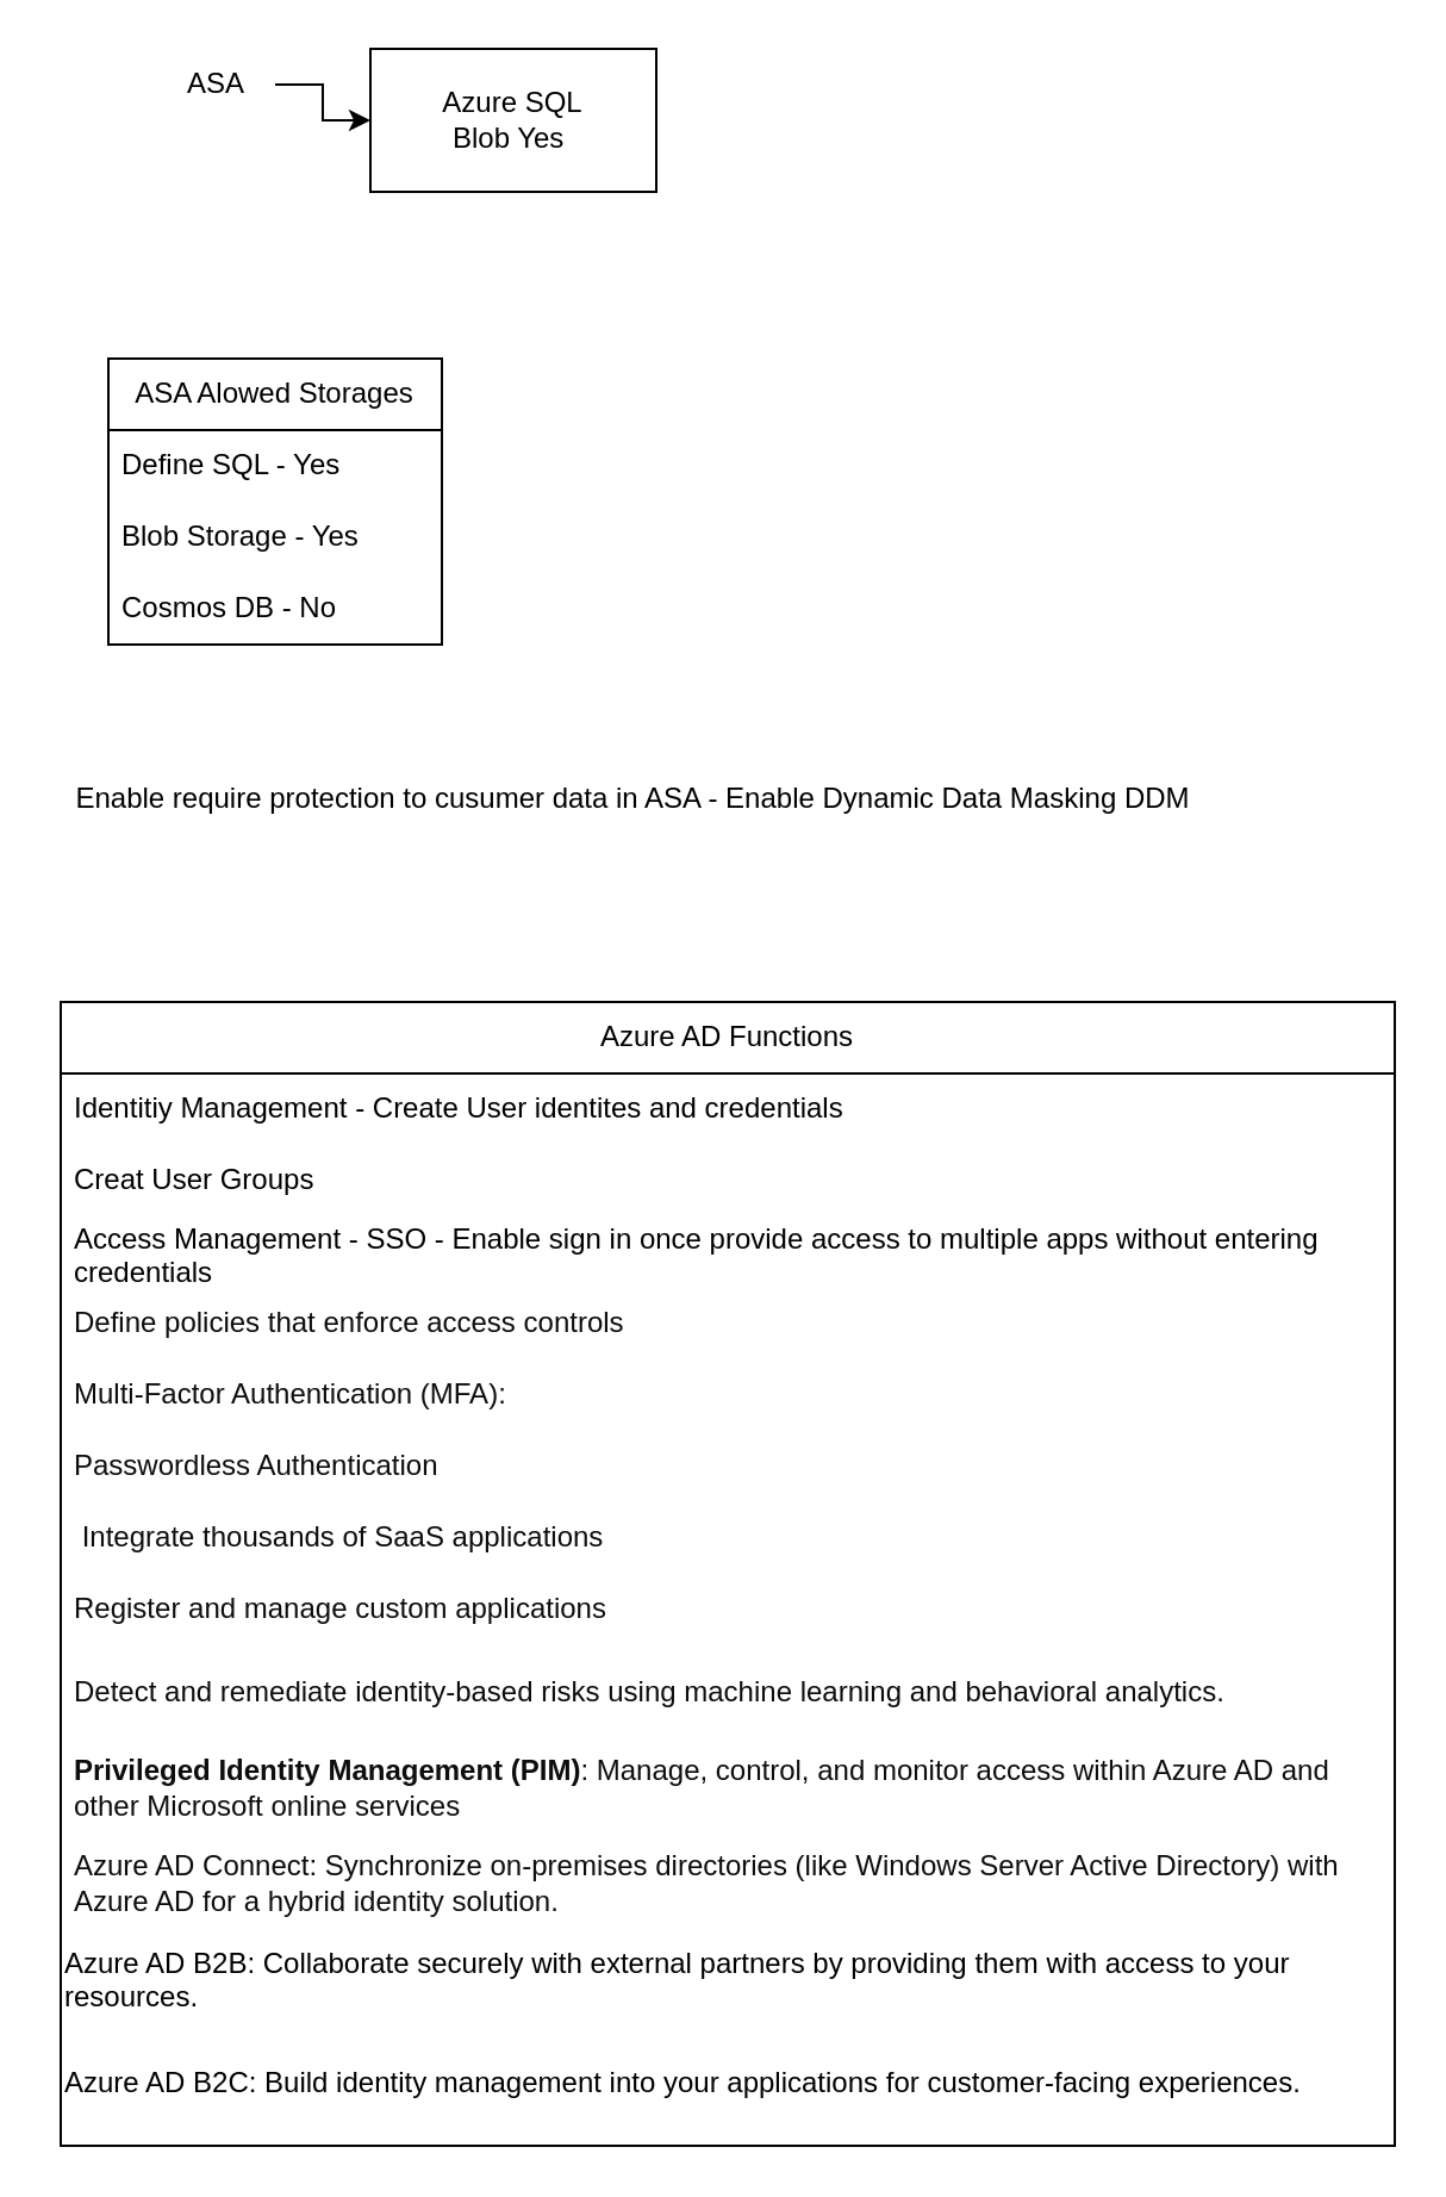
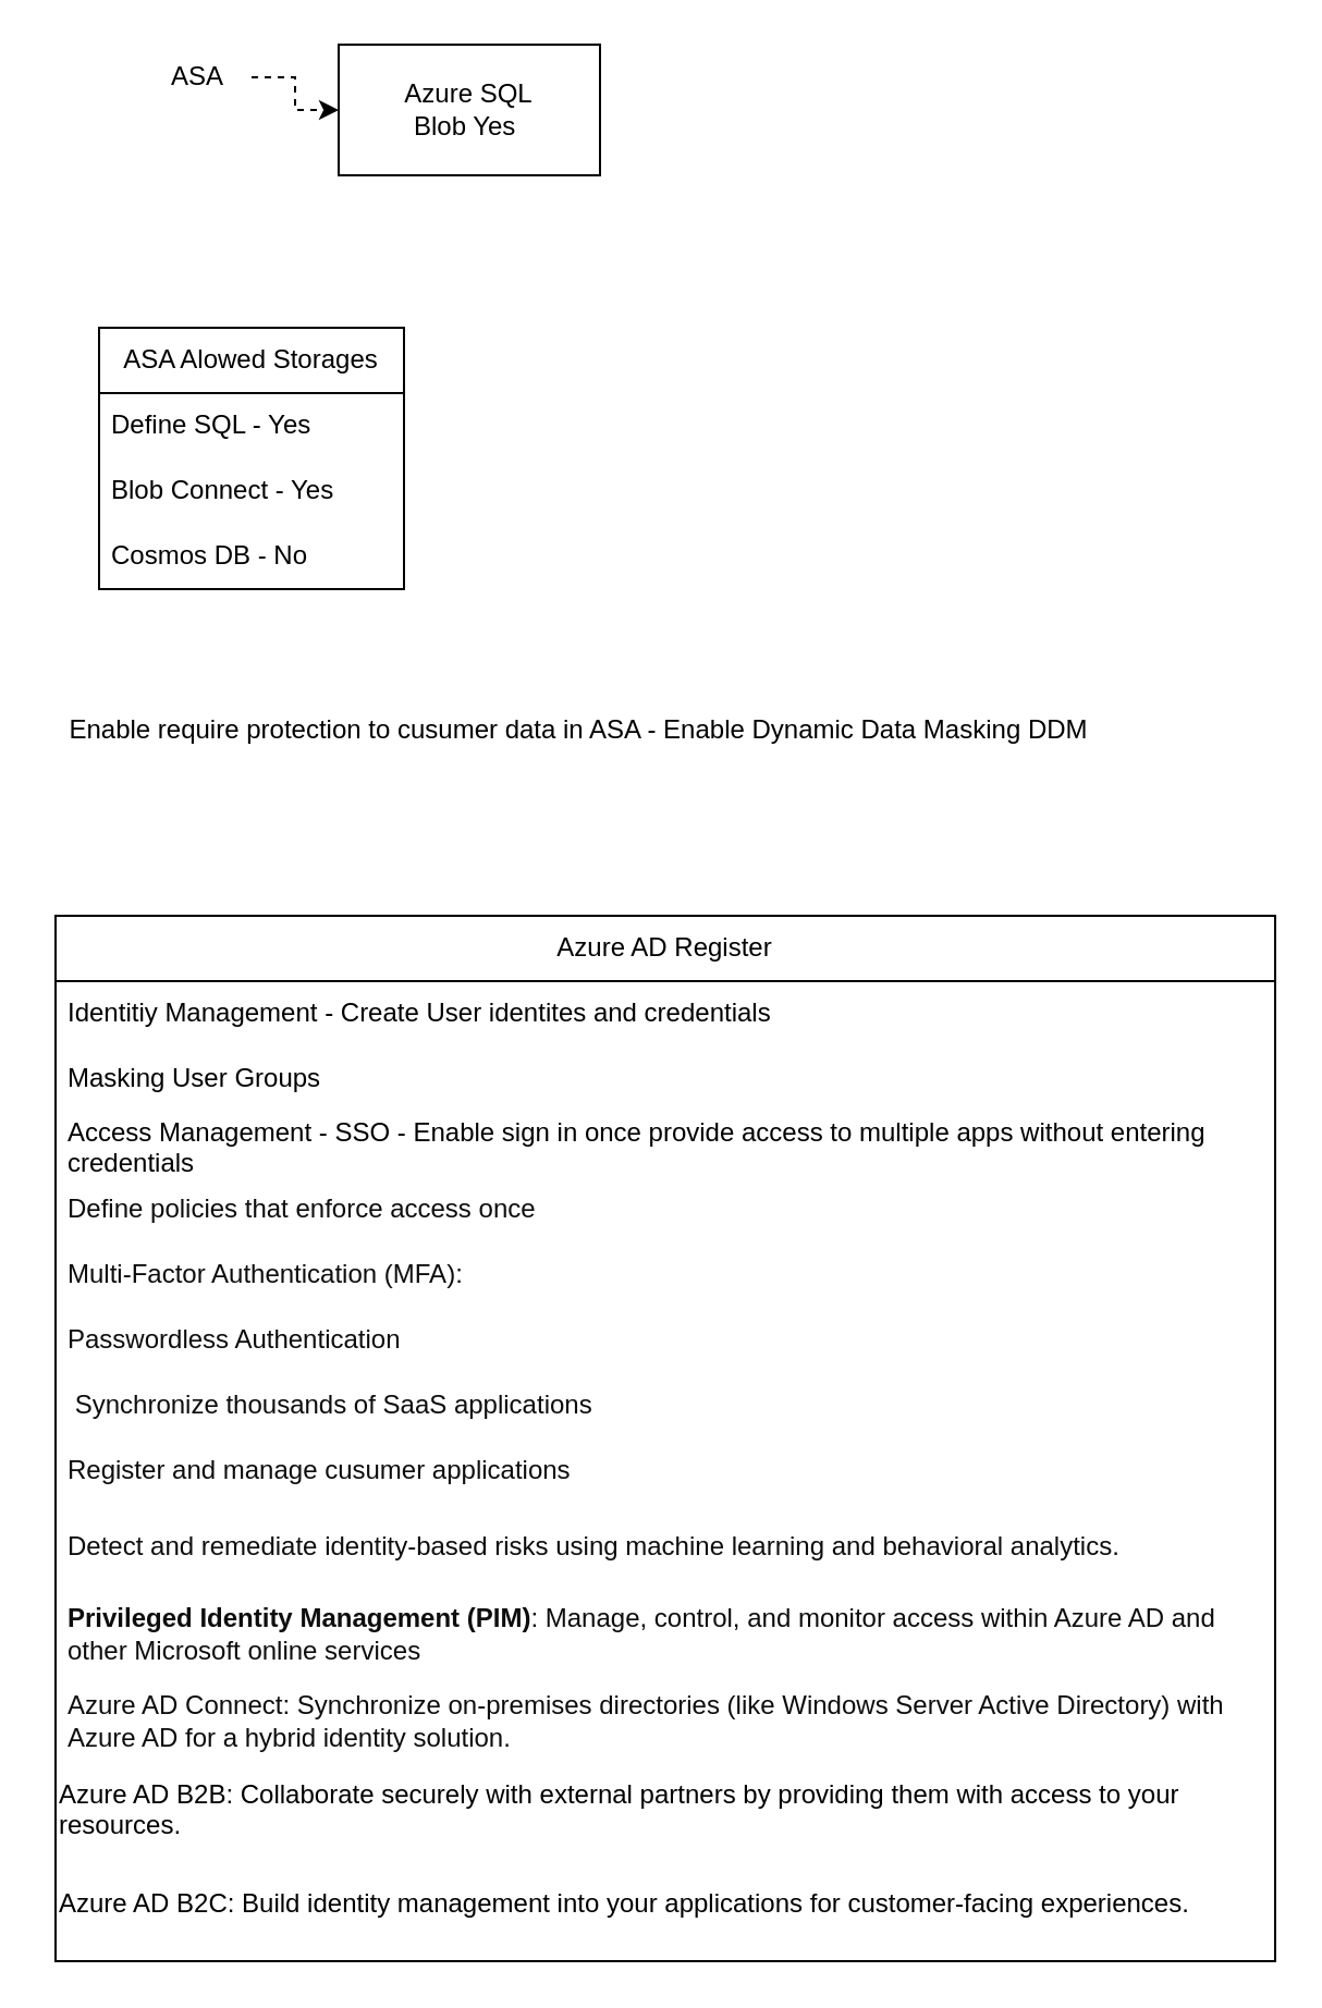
- <mxCell id="2" value="" style="edgeStyle=orthogonalEdgeStyle;rounded=0;orthogonalLoop=1;jettySize=auto;html=1;" edge="1" parent="1" source="3" target="4"><mxGeometry relative="1" as="geometry" /></mxCell>
+ <mxCell id="2" value="" style="edgeStyle=orthogonalEdgeStyle;rounded=0;orthogonalLoop=1;jettySize=auto;html=1;dashed=1;" edge="1" parent="1" source="3" target="4"><mxGeometry relative="1" as="geometry" /></mxCell>
- <mxCell id="7" value="Blob Storage - Yes" style="text;strokeColor=none;fillColor=none;align=left;verticalAlign=middle;spacingLeft=4;spacingRight=4;overflow=hidden;points=[[0,0.5],[1,0.5]];portConstraint=eastwest;rotatable=0;whiteSpace=wrap;html=1;" vertex="1" parent="5"><mxGeometry y="60" width="140" height="30" as="geometry" /></mxCell>
+ <mxCell id="7" value="Blob Connect - Yes" style="text;strokeColor=none;fillColor=none;align=left;verticalAlign=middle;spacingLeft=4;spacingRight=4;overflow=hidden;points=[[0,0.5],[1,0.5]];portConstraint=eastwest;rotatable=0;whiteSpace=wrap;html=1;" vertex="1" parent="5"><mxGeometry y="60" width="140" height="30" as="geometry" /></mxCell>
- <mxCell id="10" value="Azure AD Functions" style="swimlane;fontStyle=0;childLayout=stackLayout;horizontal=1;startSize=30;horizontalStack=0;resizeParent=1;resizeParentMax=0;resizeLast=0;collapsible=1;marginBottom=0;whiteSpace=wrap;html=1;" vertex="1" parent="1"><mxGeometry x="25" y="420" width="560" height="480" as="geometry" /></mxCell>
+ <mxCell id="10" value="Azure AD Register" style="swimlane;fontStyle=0;childLayout=stackLayout;horizontal=1;startSize=30;horizontalStack=0;resizeParent=1;resizeParentMax=0;resizeLast=0;collapsible=1;marginBottom=0;whiteSpace=wrap;html=1;" vertex="1" parent="1"><mxGeometry x="25" y="420" width="560" height="480" as="geometry" /></mxCell>
- <mxCell id="12" value="Creat User Groups&lt;span style=&quot;white-space: pre;&quot;&gt;&#09;&lt;/span&gt;" style="text;strokeColor=none;fillColor=none;align=left;verticalAlign=middle;spacingLeft=4;spacingRight=4;overflow=hidden;points=[[0,0.5],[1,0.5]];portConstraint=eastwest;rotatable=0;whiteSpace=wrap;html=1;" vertex="1" parent="10"><mxGeometry y="60" width="560" height="30" as="geometry" /></mxCell>
+ <mxCell id="12" value="Masking User Groups&lt;span style=&quot;white-space: pre;&quot;&gt;&#09;&lt;/span&gt;" style="text;strokeColor=none;fillColor=none;align=left;verticalAlign=middle;spacingLeft=4;spacingRight=4;overflow=hidden;points=[[0,0.5],[1,0.5]];portConstraint=eastwest;rotatable=0;whiteSpace=wrap;html=1;" vertex="1" parent="10"><mxGeometry y="60" width="560" height="30" as="geometry" /></mxCell>
- <mxCell id="14" value="&lt;span style=&quot;color: rgb(13, 13, 13); white-space-collapse: preserve; background-color: rgb(255, 255, 255);&quot;&gt;&lt;font style=&quot;font-size: 12px;&quot; face=&quot;Helvetica&quot;&gt;Define policies that enforce access controls&lt;/font&gt;&lt;/span&gt;" style="text;strokeColor=none;fillColor=none;align=left;verticalAlign=middle;spacingLeft=4;spacingRight=4;overflow=hidden;points=[[0,0.5],[1,0.5]];portConstraint=eastwest;rotatable=0;whiteSpace=wrap;html=1;" vertex="1" parent="10"><mxGeometry y="120" width="560" height="30" as="geometry" /></mxCell>
+ <mxCell id="14" value="&lt;span style=&quot;color: rgb(13, 13, 13); white-space-collapse: preserve; background-color: rgb(255, 255, 255);&quot;&gt;&lt;font style=&quot;font-size: 12px;&quot; face=&quot;Helvetica&quot;&gt;Define policies that enforce access once&lt;/font&gt;&lt;/span&gt;" style="text;strokeColor=none;fillColor=none;align=left;verticalAlign=middle;spacingLeft=4;spacingRight=4;overflow=hidden;points=[[0,0.5],[1,0.5]];portConstraint=eastwest;rotatable=0;whiteSpace=wrap;html=1;" vertex="1" parent="10"><mxGeometry y="120" width="560" height="30" as="geometry" /></mxCell>
- <mxCell id="17" value="&lt;span style=&quot;color: rgb(13, 13, 13); white-space-collapse: preserve; background-color: rgb(255, 255, 255);&quot;&gt;&lt;font style=&quot;font-size: 12px;&quot; face=&quot;Helvetica&quot;&gt; Integrate thousands of SaaS applications&lt;/font&gt;&lt;/span&gt;" style="text;strokeColor=none;fillColor=none;align=left;verticalAlign=middle;spacingLeft=4;spacingRight=4;overflow=hidden;points=[[0,0.5],[1,0.5]];portConstraint=eastwest;rotatable=0;whiteSpace=wrap;html=1;" vertex="1" parent="10"><mxGeometry y="210" width="560" height="30" as="geometry" /></mxCell>
+ <mxCell id="17" value="&lt;span style=&quot;color: rgb(13, 13, 13); white-space-collapse: preserve; background-color: rgb(255, 255, 255);&quot;&gt;&lt;font style=&quot;font-size: 12px;&quot; face=&quot;Helvetica&quot;&gt; Synchronize thousands of SaaS applications&lt;/font&gt;&lt;/span&gt;" style="text;strokeColor=none;fillColor=none;align=left;verticalAlign=middle;spacingLeft=4;spacingRight=4;overflow=hidden;points=[[0,0.5],[1,0.5]];portConstraint=eastwest;rotatable=0;whiteSpace=wrap;html=1;" vertex="1" parent="10"><mxGeometry y="210" width="560" height="30" as="geometry" /></mxCell>
- <mxCell id="18" value="&lt;span style=&quot;color: rgb(13, 13, 13); white-space-collapse: preserve; background-color: rgb(255, 255, 255);&quot;&gt;&lt;font style=&quot;font-size: 12px;&quot; face=&quot;Helvetica&quot;&gt;Register and manage custom applications&lt;/font&gt;&lt;/span&gt;" style="text;strokeColor=none;fillColor=none;align=left;verticalAlign=middle;spacingLeft=4;spacingRight=4;overflow=hidden;points=[[0,0.5],[1,0.5]];portConstraint=eastwest;rotatable=0;whiteSpace=wrap;html=1;" vertex="1" parent="10"><mxGeometry y="240" width="560" height="30" as="geometry" /></mxCell>
+ <mxCell id="18" value="&lt;span style=&quot;color: rgb(13, 13, 13); white-space-collapse: preserve; background-color: rgb(255, 255, 255);&quot;&gt;&lt;font style=&quot;font-size: 12px;&quot; face=&quot;Helvetica&quot;&gt;Register and manage cusumer applications&lt;/font&gt;&lt;/span&gt;" style="text;strokeColor=none;fillColor=none;align=left;verticalAlign=middle;spacingLeft=4;spacingRight=4;overflow=hidden;points=[[0,0.5],[1,0.5]];portConstraint=eastwest;rotatable=0;whiteSpace=wrap;html=1;" vertex="1" parent="10"><mxGeometry y="240" width="560" height="30" as="geometry" /></mxCell>
